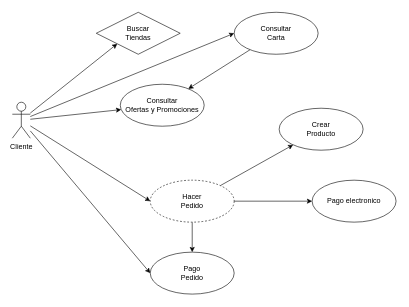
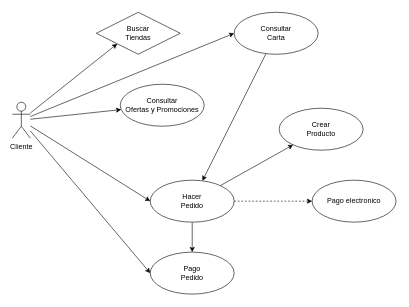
- <mxCell id="8" style="edgeStyle=none;html=1;" edge="1" parent="1" source="9" target="10"><mxGeometry relative="1" as="geometry" /></mxCell>
+ <mxCell id="8" style="edgeStyle=none;html=1;" edge="1" parent="1" source="9" target="14"><mxGeometry relative="1" as="geometry" /></mxCell>
- <mxCell id="14" value="Hacer&lt;br&gt;Pedido" style="ellipse;whiteSpace=wrap;html=1;dashed=1;" vertex="1" parent="1"><mxGeometry x="250" y="300" width="140" height="70" as="geometry" /></mxCell>
+ <mxCell id="14" value="Hacer&lt;br&gt;Pedido" style="ellipse;whiteSpace=wrap;html=1;" vertex="1" parent="1"><mxGeometry x="250" y="300" width="140" height="70" as="geometry" /></mxCell>
- <mxCell id="12" style="edgeStyle=none;html=1;" edge="1" parent="1" source="14" target="16"><mxGeometry relative="1" as="geometry" /></mxCell>
+ <mxCell id="12" style="edgeStyle=none;html=1;dashed=1;" edge="1" parent="1" source="14" target="16"><mxGeometry relative="1" as="geometry" /></mxCell>
